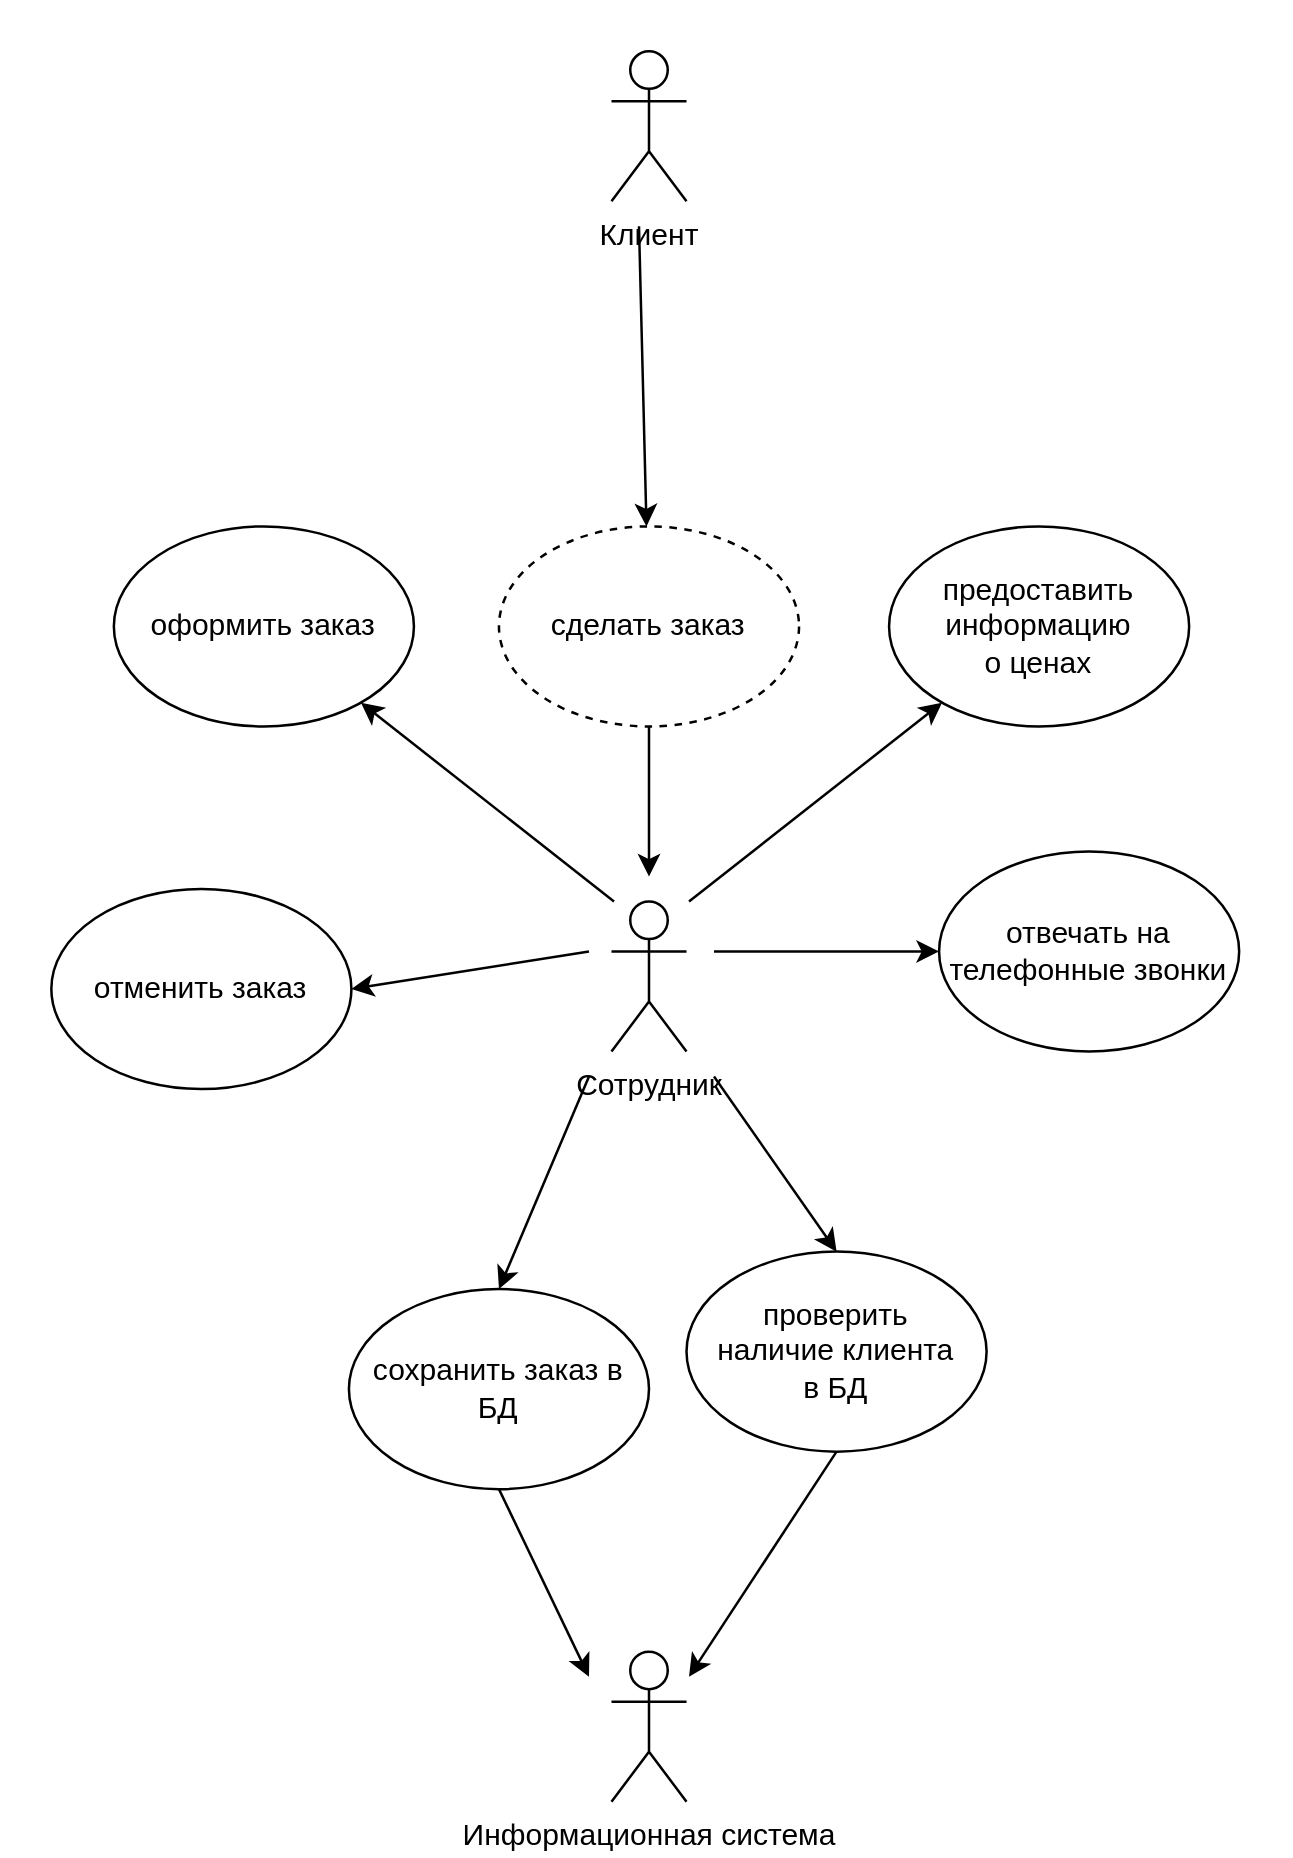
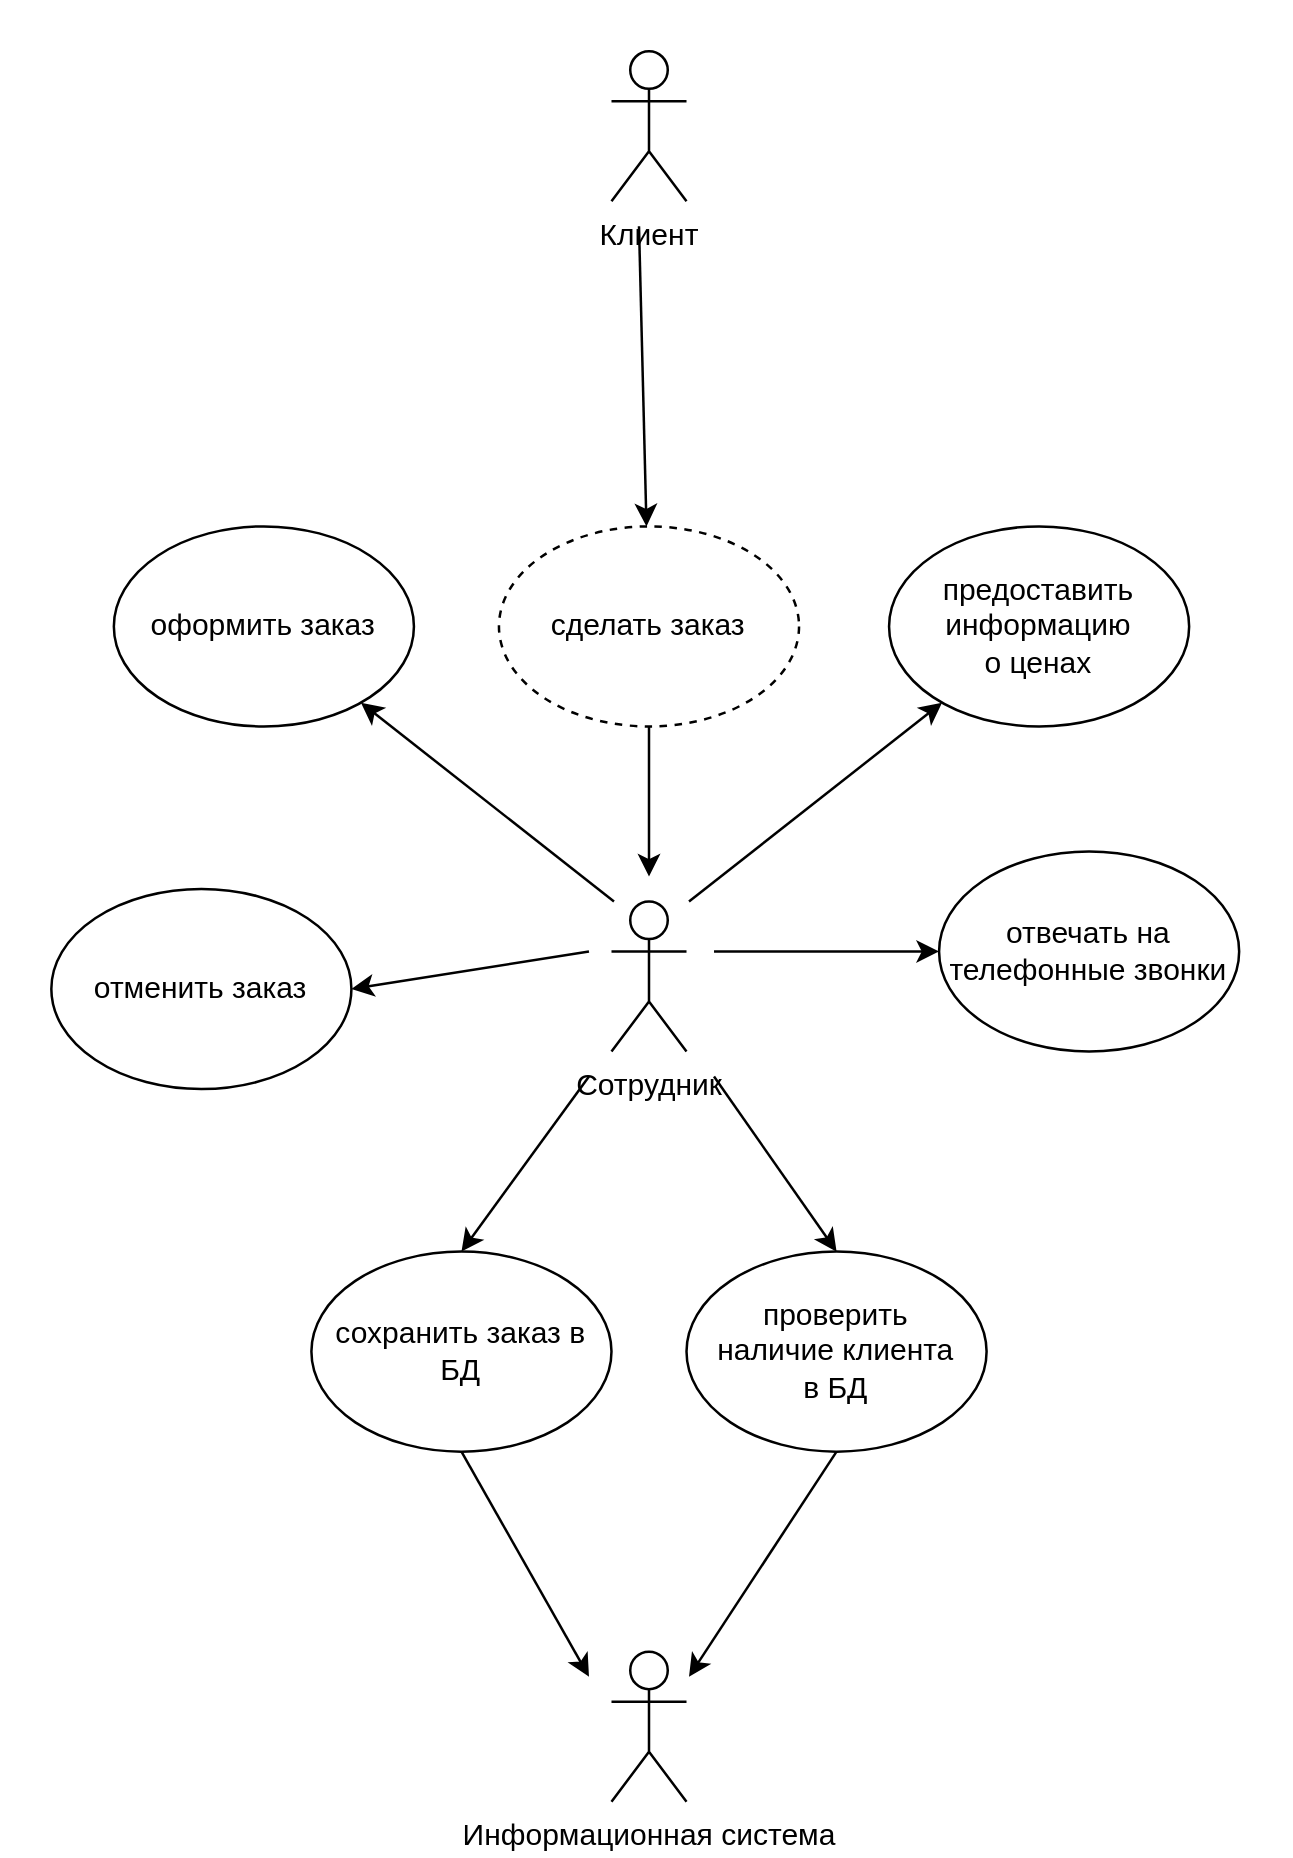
- <mxCell id="10" value="сохранить заказ в БД" style="ellipse;whiteSpace=wrap;html=1;" parent="1" vertex="1"><mxGeometry x="139" y="515" width="120" height="80" as="geometry" /></mxCell>
+ <mxCell id="10" value="сохранить заказ в БД" style="ellipse;whiteSpace=wrap;html=1;" parent="1" vertex="1"><mxGeometry x="124" y="500" width="120" height="80" as="geometry" /></mxCell>
